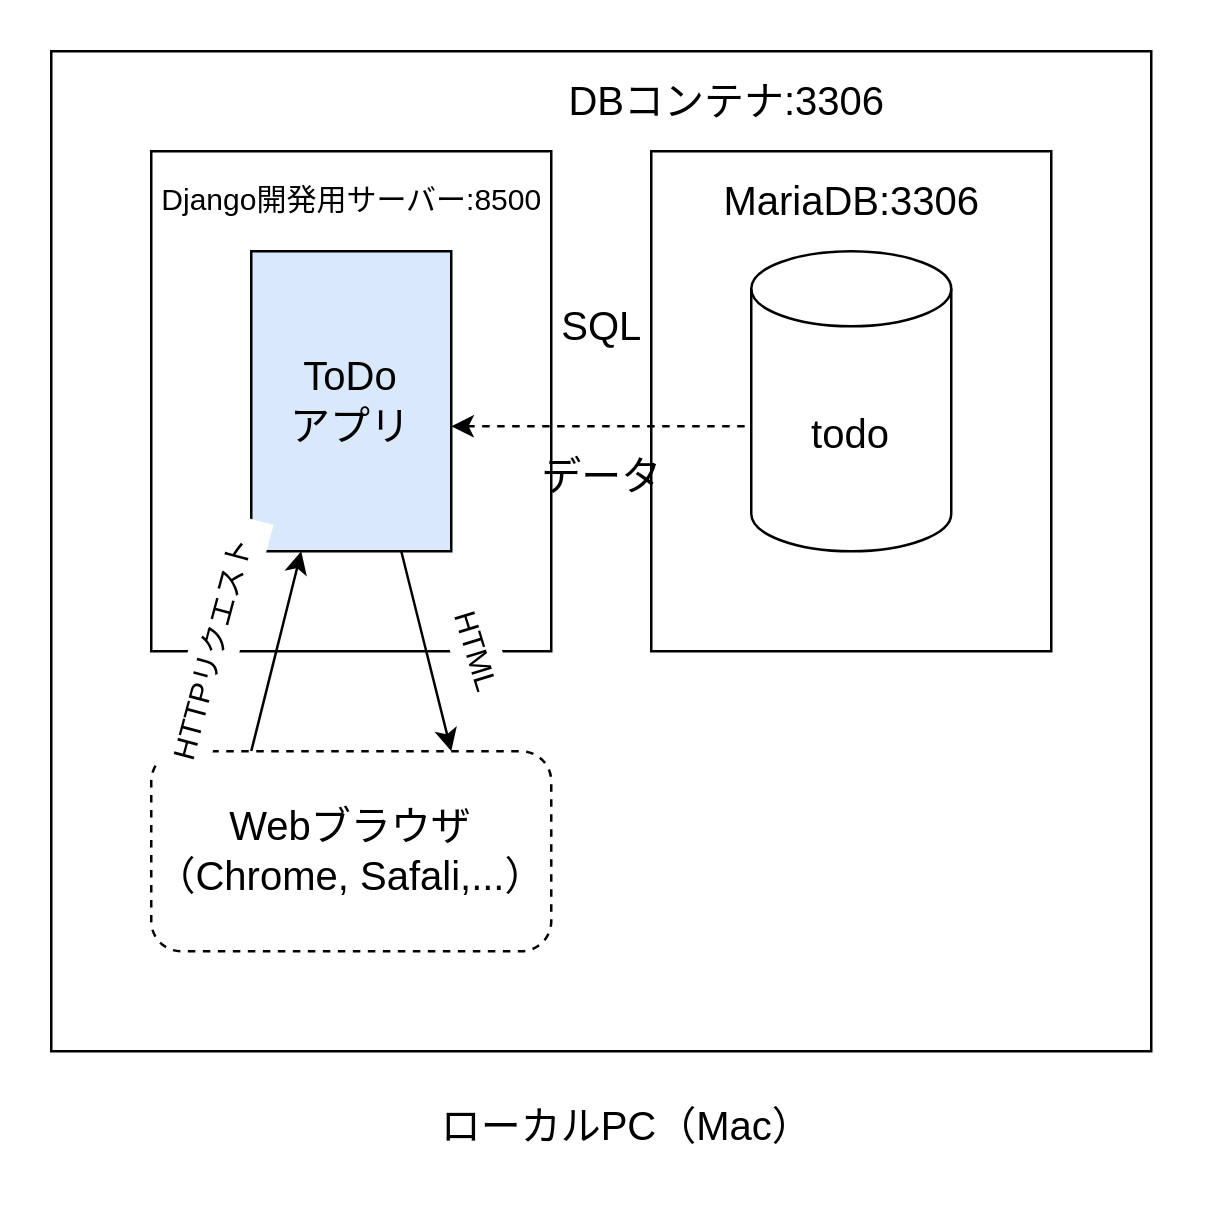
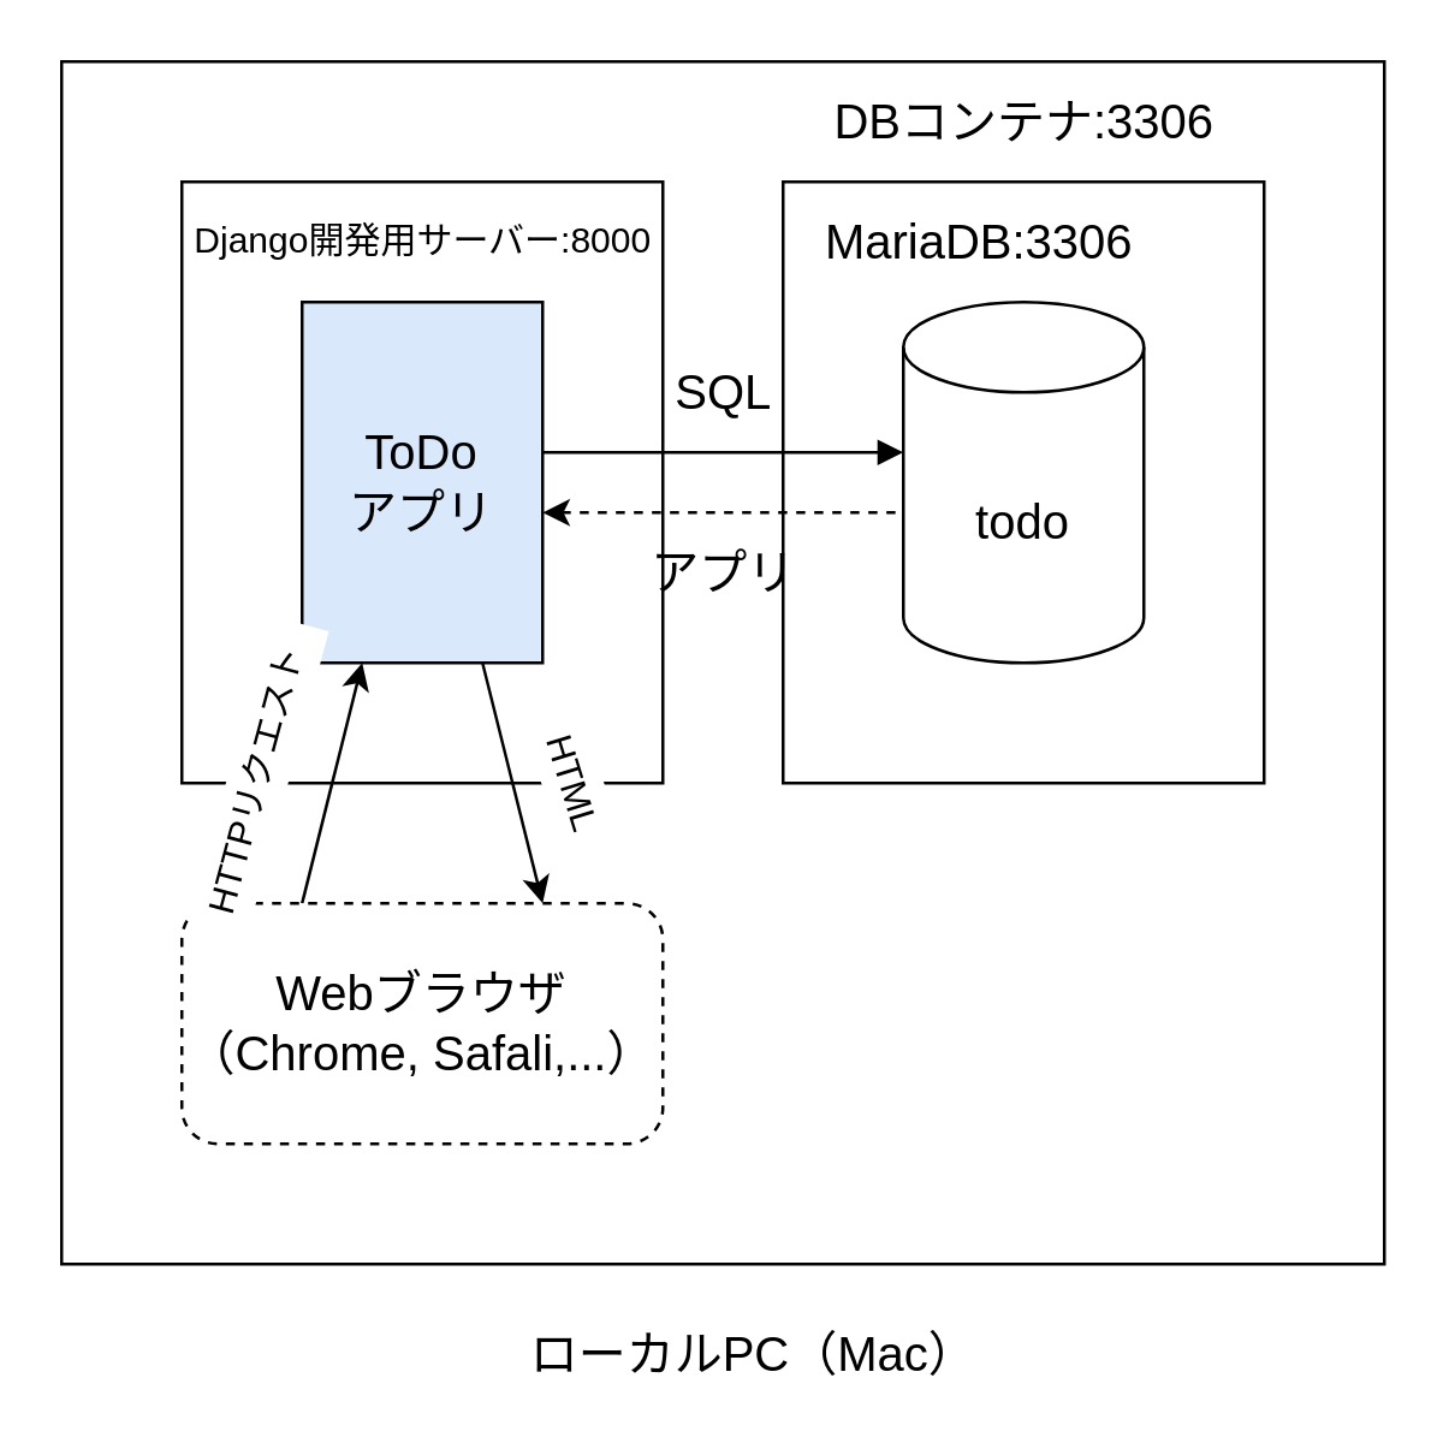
- <mxCell id="5" value="DBコンテナ:3306" style="text;html=1;resizable=0;autosize=1;align=center;verticalAlign=middle;points=[];fillColor=none;strokeColor=none;rounded=0;fontSize=16;" parent="1" vertex="1"><mxGeometry x="220" y="30" width="140" height="20" as="geometry" /></mxCell>
+ <mxCell id="5" value="DBコンテナ:3306" style="text;html=1;resizable=0;autosize=1;align=center;verticalAlign=middle;points=[];fillColor=none;strokeColor=none;rounded=0;fontSize=16;" parent="1" vertex="1"><mxGeometry x="270" y="30" width="140" height="20" as="geometry" /></mxCell>
- <mxCell id="17" value="Django開発用サーバー:8500" style="text;html=1;resizable=0;autosize=1;align=center;verticalAlign=middle;points=[];fillColor=none;strokeColor=none;rounded=0;fontSize=12;" parent="1" vertex="1"><mxGeometry x="55" y="70" width="170" height="20" as="geometry" /></mxCell>
+ <mxCell id="17" value="Django開発用サーバー:8000" style="text;html=1;resizable=0;autosize=1;align=center;verticalAlign=middle;points=[];fillColor=none;strokeColor=none;rounded=0;fontSize=12;" parent="1" vertex="1"><mxGeometry x="55" y="70" width="170" height="20" as="geometry" /></mxCell>
- <mxCell id="16" value="MariaDB:3306" style="text;html=1;resizable=0;autosize=1;align=center;verticalAlign=middle;points=[];fillColor=none;strokeColor=none;rounded=0;fontSize=16;" parent="1" vertex="1"><mxGeometry x="280" y="70" width="120" height="20" as="geometry" /></mxCell>
+ <mxCell id="16" value="MariaDB:3306" style="text;html=1;resizable=0;autosize=1;align=center;verticalAlign=middle;points=[];fillColor=none;strokeColor=none;rounded=0;fontSize=16;" parent="1" vertex="1"><mxGeometry x="265" y="70" width="120" height="20" as="geometry" /></mxCell>
+ <mxCell id="7" style="edgeStyle=orthogonalEdgeStyle;rounded=0;orthogonalLoop=1;jettySize=auto;html=1;fontSize=16;startArrow=none;endArrow=block;startFill=0;" parent="1" source="9" target="6" edge="1"><mxGeometry relative="1" as="geometry"><Array as="points"><mxPoint x="250" y="150" /><mxPoint x="250" y="150" /></Array></mxGeometry></mxCell>
- <mxCell id="15" value="データ" style="text;html=1;resizable=0;autosize=1;align=center;verticalAlign=middle;points=[];strokeColor=none;rounded=0;fontSize=16;" parent="1" vertex="1"><mxGeometry x="210" y="180" width="60" height="20" as="geometry" /></mxCell>
+ <mxCell id="15" value="アプリ" style="text;html=1;resizable=0;autosize=1;align=center;verticalAlign=middle;points=[];strokeColor=none;rounded=0;fontSize=16;" parent="1" vertex="1"><mxGeometry x="210" y="180" width="60" height="20" as="geometry" /></mxCell>
